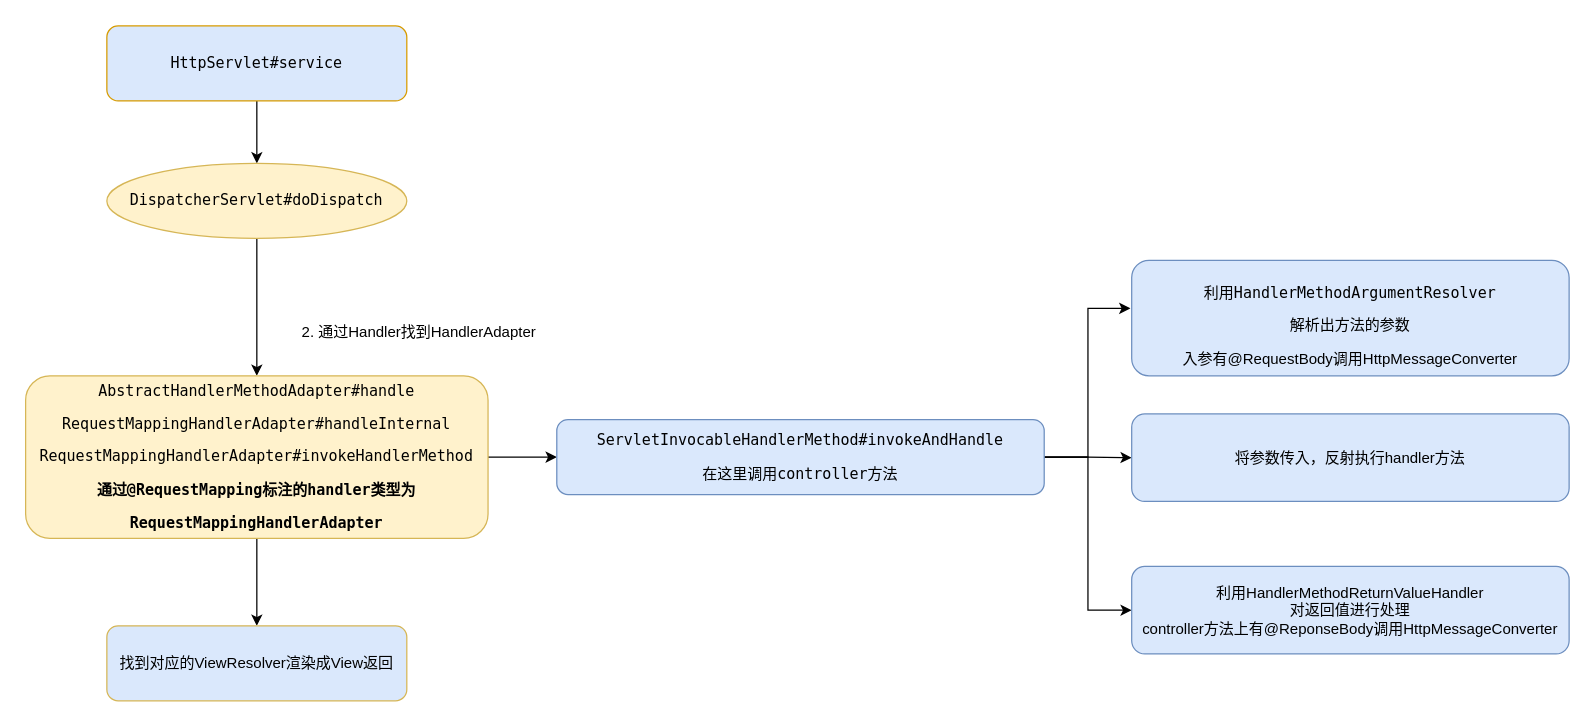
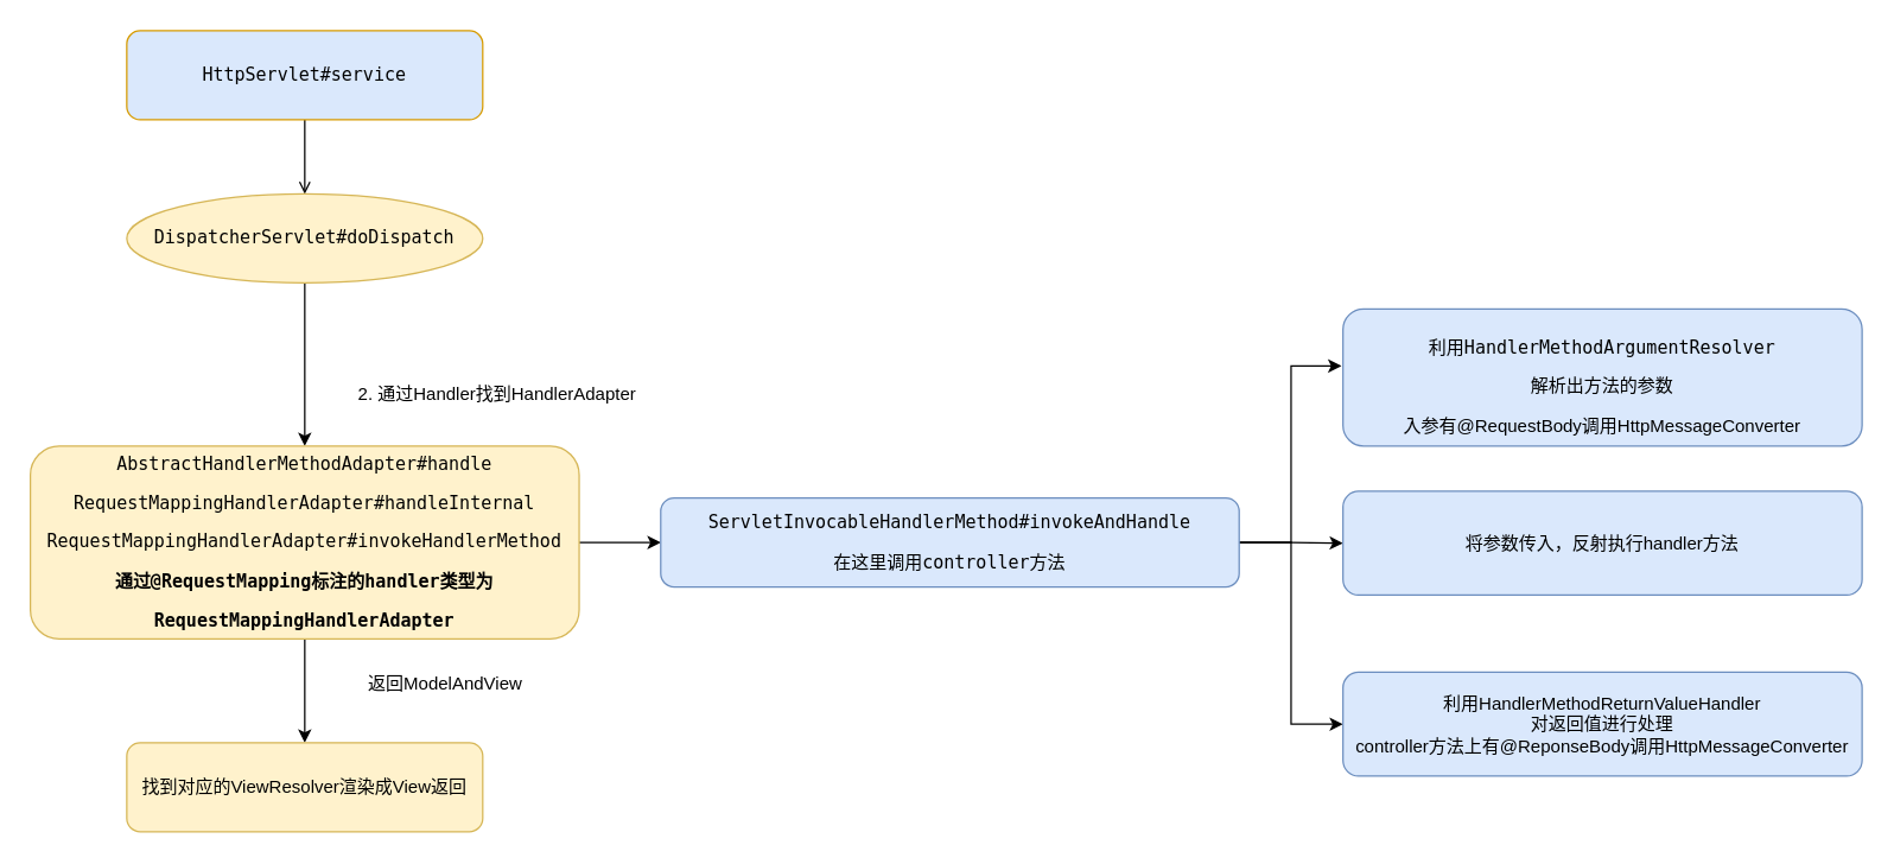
- <mxCell id="2" style="edgeStyle=orthogonalEdgeStyle;rounded=0;orthogonalLoop=1;jettySize=auto;html=1;entryX=0.5;entryY=0;entryDx=0;entryDy=0;" edge="1" parent="1" source="3" target="5"><mxGeometry relative="1" as="geometry" /></mxCell>
+ <mxCell id="2" style="edgeStyle=orthogonalEdgeStyle;rounded=0;orthogonalLoop=1;jettySize=auto;html=1;entryX=0.5;entryY=0;entryDx=0;entryDy=0;endArrow=open;" edge="1" parent="1" source="3" target="5"><mxGeometry relative="1" as="geometry" /></mxCell>
+ <mxCell id="18" value="返回ModelAndView" style="text;html=1;strokeColor=none;fillColor=none;align=center;verticalAlign=middle;whiteSpace=wrap;rounded=0;" vertex="1" parent="1"><mxGeometry x="235" y="452.5" width="130" height="17" as="geometry" /></mxCell>
- <mxCell id="17" value="找到对应的ViewResolver渲染成View返回" style="rounded=1;whiteSpace=wrap;html=1;fillColor=#dae8fc;strokeColor=#d6b656;" vertex="1" parent="1"><mxGeometry x="85" y="500" width="240" height="60" as="geometry" /></mxCell>
+ <mxCell id="17" value="找到对应的ViewResolver渲染成View返回" style="rounded=1;whiteSpace=wrap;html=1;fillColor=#fff2cc;strokeColor=#d6b656;" vertex="1" parent="1"><mxGeometry x="85" y="500" width="240" height="60" as="geometry" /></mxCell>
